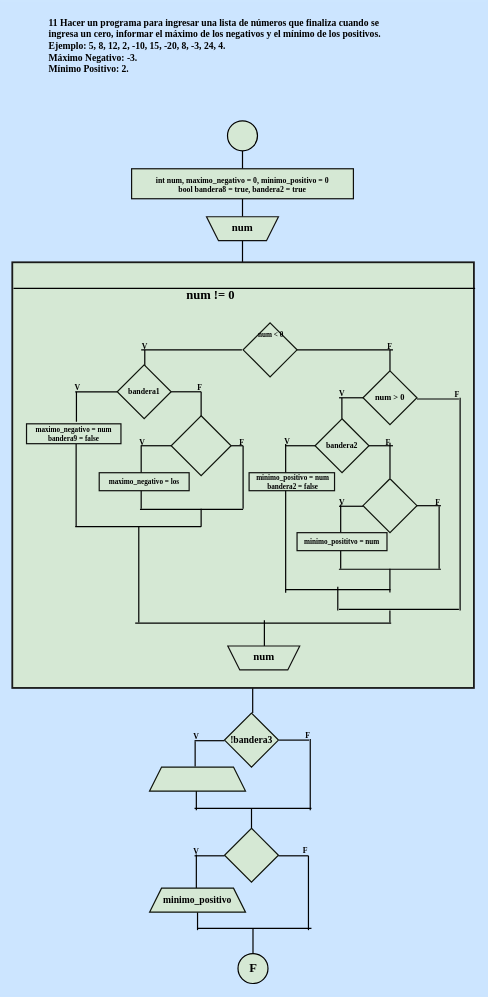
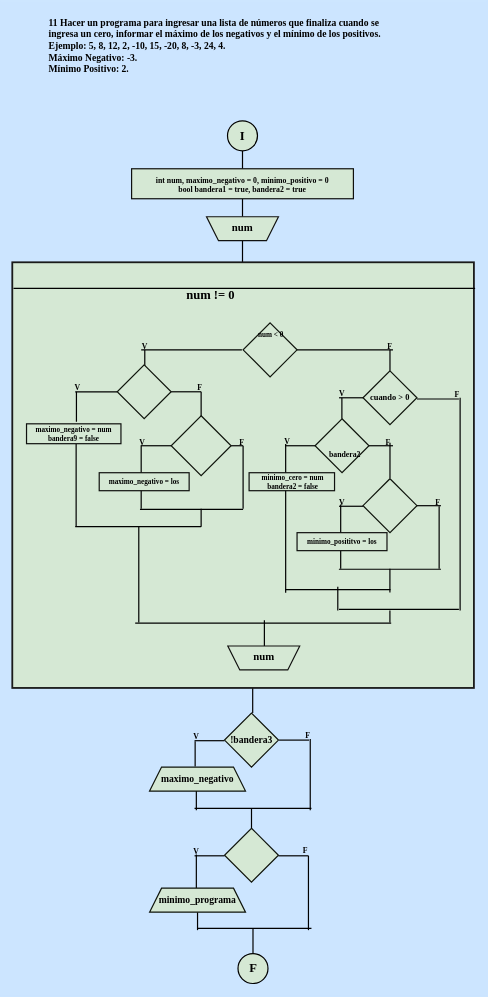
+ <mxCell id="26" value="&lt;b&gt;&lt;font color=&quot;#000000&quot; style=&quot;font-size: 21px;&quot; face=&quot;Comic Sans MS&quot;&gt;I&lt;/font&gt;&lt;/b&gt;" style="text;strokeColor=none;align=center;fillColor=none;html=1;verticalAlign=middle;whiteSpace=wrap;rounded=0;fontFamily=Architects Daughter;fontSource=https%3A%2F%2Ffonts.googleapis.com%2Fcss%3Ffamily%3DArchitects%2BDaughter;aspect=fixed;container=0;" parent="1" vertex="1"><mxGeometry x="384" y="205" width="40" height="40" as="geometry" /></mxCell>
- <mxCell id="28" value="&lt;b&gt;&lt;font style=&quot;font-size: 13px;&quot; color=&quot;#000000&quot; face=&quot;Comic Sans MS&quot;&gt;int num, maximo_negativo = 0, minimo_positivo = 0&lt;/font&gt;&lt;/b&gt;&lt;div&gt;&lt;b&gt;&lt;font style=&quot;font-size: 13px;&quot; color=&quot;#000000&quot; face=&quot;Comic Sans MS&quot;&gt;bool bandera8 = true, bandera2 = true&lt;/font&gt;&lt;/b&gt;&lt;/div&gt;" style="text;strokeColor=none;align=center;fillColor=none;html=1;verticalAlign=middle;whiteSpace=wrap;rounded=0;fontFamily=Architects Daughter;fontSource=https%3A%2F%2Ffonts.googleapis.com%2Fcss%3Ffamily%3DArchitects%2BDaughter;aspect=fixed;container=0;" vertex="1" parent="1"><mxGeometry x="229" y="287" width="350" height="40" as="geometry" /></mxCell>
+ <mxCell id="28" value="&lt;b&gt;&lt;font style=&quot;font-size: 13px;&quot; color=&quot;#000000&quot; face=&quot;Comic Sans MS&quot;&gt;int num, maximo_negativo = 0, minimo_positivo = 0&lt;/font&gt;&lt;/b&gt;&lt;div&gt;&lt;b&gt;&lt;font style=&quot;font-size: 13px;&quot; color=&quot;#000000&quot; face=&quot;Comic Sans MS&quot;&gt;bool bandera1 = true, bandera2 = true&lt;/font&gt;&lt;/b&gt;&lt;/div&gt;" style="text;strokeColor=none;align=center;fillColor=none;html=1;verticalAlign=middle;whiteSpace=wrap;rounded=0;fontFamily=Architects Daughter;fontSource=https%3A%2F%2Ffonts.googleapis.com%2Fcss%3Ffamily%3DArchitects%2BDaughter;aspect=fixed;container=0;" vertex="1" parent="1"><mxGeometry x="229" y="287" width="350" height="40" as="geometry" /></mxCell>
- <mxCell id="80" value="&lt;b&gt;&lt;font color=&quot;#000000&quot; style=&quot;font-size: 13px;&quot; face=&quot;Comic Sans MS&quot;&gt;bandera1&lt;/font&gt;&lt;/b&gt;" style="text;strokeColor=none;align=center;fillColor=none;html=1;verticalAlign=middle;whiteSpace=wrap;rounded=0;fontFamily=Architects Daughter;fontSource=https://fonts.googleapis.com/css?family=Architects+Daughter;aspect=fixed;container=0;" vertex="1" parent="1"><mxGeometry x="200" y="637" width="80" height="30" as="geometry" /></mxCell>
- <mxCell id="83" value="&lt;b&gt;&lt;font color=&quot;#000000&quot; style=&quot;font-size: 14px;&quot; face=&quot;Comic Sans MS&quot;&gt;num &amp;gt; 0&lt;/font&gt;&lt;/b&gt;" style="text;strokeColor=none;align=center;fillColor=none;html=1;verticalAlign=middle;whiteSpace=wrap;rounded=0;fontFamily=Architects Daughter;fontSource=https://fonts.googleapis.com/css?family=Architects+Daughter;container=0;" vertex="1" parent="1"><mxGeometry x="595" y="642" width="110" height="40" as="geometry" /></mxCell>
+ <mxCell id="83" value="&lt;b&gt;&lt;font color=&quot;#000000&quot; style=&quot;font-size: 14px;&quot; face=&quot;Comic Sans MS&quot;&gt;cuando &amp;gt; 0&lt;/font&gt;&lt;/b&gt;" style="text;strokeColor=none;align=center;fillColor=none;html=1;verticalAlign=middle;whiteSpace=wrap;rounded=0;fontFamily=Architects Daughter;fontSource=https://fonts.googleapis.com/css?family=Architects+Daughter;container=0;" vertex="1" parent="1"><mxGeometry x="595" y="642" width="110" height="40" as="geometry" /></mxCell>
- <mxCell id="91" value="&lt;b&gt;&lt;font color=&quot;#000000&quot; style=&quot;font-size: 13px;&quot; face=&quot;Comic Sans MS&quot;&gt;bandera2&lt;/font&gt;&lt;/b&gt;" style="text;strokeColor=none;align=center;fillColor=none;html=1;verticalAlign=middle;whiteSpace=wrap;rounded=0;fontFamily=Architects Daughter;fontSource=https://fonts.googleapis.com/css?family=Architects+Daughter;container=0;" vertex="1" parent="1"><mxGeometry x="540" y="727" width="60" height="30" as="geometry" /></mxCell>
+ <mxCell id="91" value="&lt;b&gt;&lt;font color=&quot;#000000&quot; style=&quot;font-size: 13px;&quot; face=&quot;Comic Sans MS&quot;&gt;bandera2&lt;/font&gt;&lt;/b&gt;" style="text;strokeColor=none;align=center;fillColor=none;html=1;verticalAlign=middle;whiteSpace=wrap;rounded=0;fontFamily=Architects Daughter;fontSource=https://fonts.googleapis.com/css?family=Architects+Daughter;container=0;" vertex="1" parent="1"><mxGeometry x="545" y="742" width="60" height="30" as="geometry" /></mxCell>
- <mxCell id="87" value="&lt;font style=&quot;font-size: 12px;&quot; face=&quot;Comic Sans MS&quot; color=&quot;#000000&quot;&gt;&lt;b style=&quot;&quot;&gt;minimo_positivo = num&lt;/b&gt;&lt;/font&gt;&lt;div style=&quot;&quot;&gt;&lt;font style=&quot;font-size: 12px;&quot; face=&quot;Comic Sans MS&quot; color=&quot;#000000&quot;&gt;&lt;b style=&quot;&quot;&gt;bandera2 = false&lt;/b&gt;&lt;/font&gt;&lt;/div&gt;" style="text;strokeColor=none;align=center;fillColor=none;html=1;verticalAlign=middle;whiteSpace=wrap;rounded=0;fontFamily=Architects Daughter;fontSource=https://fonts.googleapis.com/css?family=Architects+Daughter;container=0;" vertex="1" parent="1"><mxGeometry x="404.995" y="783.06" width="165.789" height="37.89" as="geometry" /></mxCell>
+ <mxCell id="87" value="&lt;font style=&quot;font-size: 12px;&quot; face=&quot;Comic Sans MS&quot; color=&quot;#000000&quot;&gt;&lt;b style=&quot;&quot;&gt;minimo_cero = num&lt;/b&gt;&lt;/font&gt;&lt;div style=&quot;&quot;&gt;&lt;font style=&quot;font-size: 12px;&quot; face=&quot;Comic Sans MS&quot; color=&quot;#000000&quot;&gt;&lt;b style=&quot;&quot;&gt;bandera2 = false&lt;/b&gt;&lt;/font&gt;&lt;/div&gt;" style="text;strokeColor=none;align=center;fillColor=none;html=1;verticalAlign=middle;whiteSpace=wrap;rounded=0;fontFamily=Architects Daughter;fontSource=https://fonts.googleapis.com/css?family=Architects+Daughter;container=0;" vertex="1" parent="1"><mxGeometry x="404.995" y="783.06" width="165.789" height="37.89" as="geometry" /></mxCell>
- <mxCell id="94" value="&lt;b&gt;&lt;font color=&quot;#000000&quot; style=&quot;font-size: 12px;&quot; face=&quot;Comic Sans MS&quot;&gt;minimo_posititvo = num&lt;/font&gt;&lt;/b&gt;" style="text;strokeColor=none;align=center;fillColor=none;html=1;verticalAlign=middle;whiteSpace=wrap;rounded=0;fontFamily=Architects Daughter;fontSource=https://fonts.googleapis.com/css?family=Architects+Daughter;container=0;aspect=fixed;" vertex="1" parent="1"><mxGeometry x="475" y="887" width="190" height="30" as="geometry" /></mxCell>
+ <mxCell id="94" value="&lt;b&gt;&lt;font color=&quot;#000000&quot; style=&quot;font-size: 12px;&quot; face=&quot;Comic Sans MS&quot;&gt;minimo_posititvo = los&lt;/font&gt;&lt;/b&gt;" style="text;strokeColor=none;align=center;fillColor=none;html=1;verticalAlign=middle;whiteSpace=wrap;rounded=0;fontFamily=Architects Daughter;fontSource=https://fonts.googleapis.com/css?family=Architects+Daughter;container=0;aspect=fixed;" vertex="1" parent="1"><mxGeometry x="475" y="887" width="190" height="30" as="geometry" /></mxCell>
+ <mxCell id="113" value="&lt;font color=&quot;#000000&quot; face=&quot;Comic Sans MS&quot;&gt;&lt;span style=&quot;font-size: 16px;&quot;&gt;&lt;b&gt;maximo_negativo&lt;/b&gt;&lt;/span&gt;&lt;/font&gt;" style="text;strokeColor=none;align=center;fillColor=none;html=1;verticalAlign=middle;whiteSpace=wrap;rounded=0;fontFamily=Architects Daughter;fontSource=https://fonts.googleapis.com/css?family=Architects+Daughter;container=0;" vertex="1" parent="1"><mxGeometry x="254" y="1283" width="150" height="30" as="geometry" /></mxCell>
- <mxCell id="115" value="&lt;font color=&quot;#000000&quot; face=&quot;Comic Sans MS&quot;&gt;&lt;span style=&quot;font-size: 16px;&quot;&gt;&lt;b&gt;minimo_positivo&lt;/b&gt;&lt;/span&gt;&lt;/font&gt;" style="text;strokeColor=none;align=center;fillColor=none;html=1;verticalAlign=middle;whiteSpace=wrap;rounded=0;fontFamily=Architects Daughter;fontSource=https://fonts.googleapis.com/css?family=Architects+Daughter;container=0;" vertex="1" parent="1"><mxGeometry x="254" y="1485" width="150" height="30" as="geometry" /></mxCell>
+ <mxCell id="115" value="&lt;font color=&quot;#000000&quot; face=&quot;Comic Sans MS&quot;&gt;&lt;span style=&quot;font-size: 16px;&quot;&gt;&lt;b&gt;minimo_programa&lt;/b&gt;&lt;/span&gt;&lt;/font&gt;" style="text;strokeColor=none;align=center;fillColor=none;html=1;verticalAlign=middle;whiteSpace=wrap;rounded=0;fontFamily=Architects Daughter;fontSource=https://fonts.googleapis.com/css?family=Architects+Daughter;container=0;" vertex="1" parent="1"><mxGeometry x="254" y="1485" width="150" height="30" as="geometry" /></mxCell>
